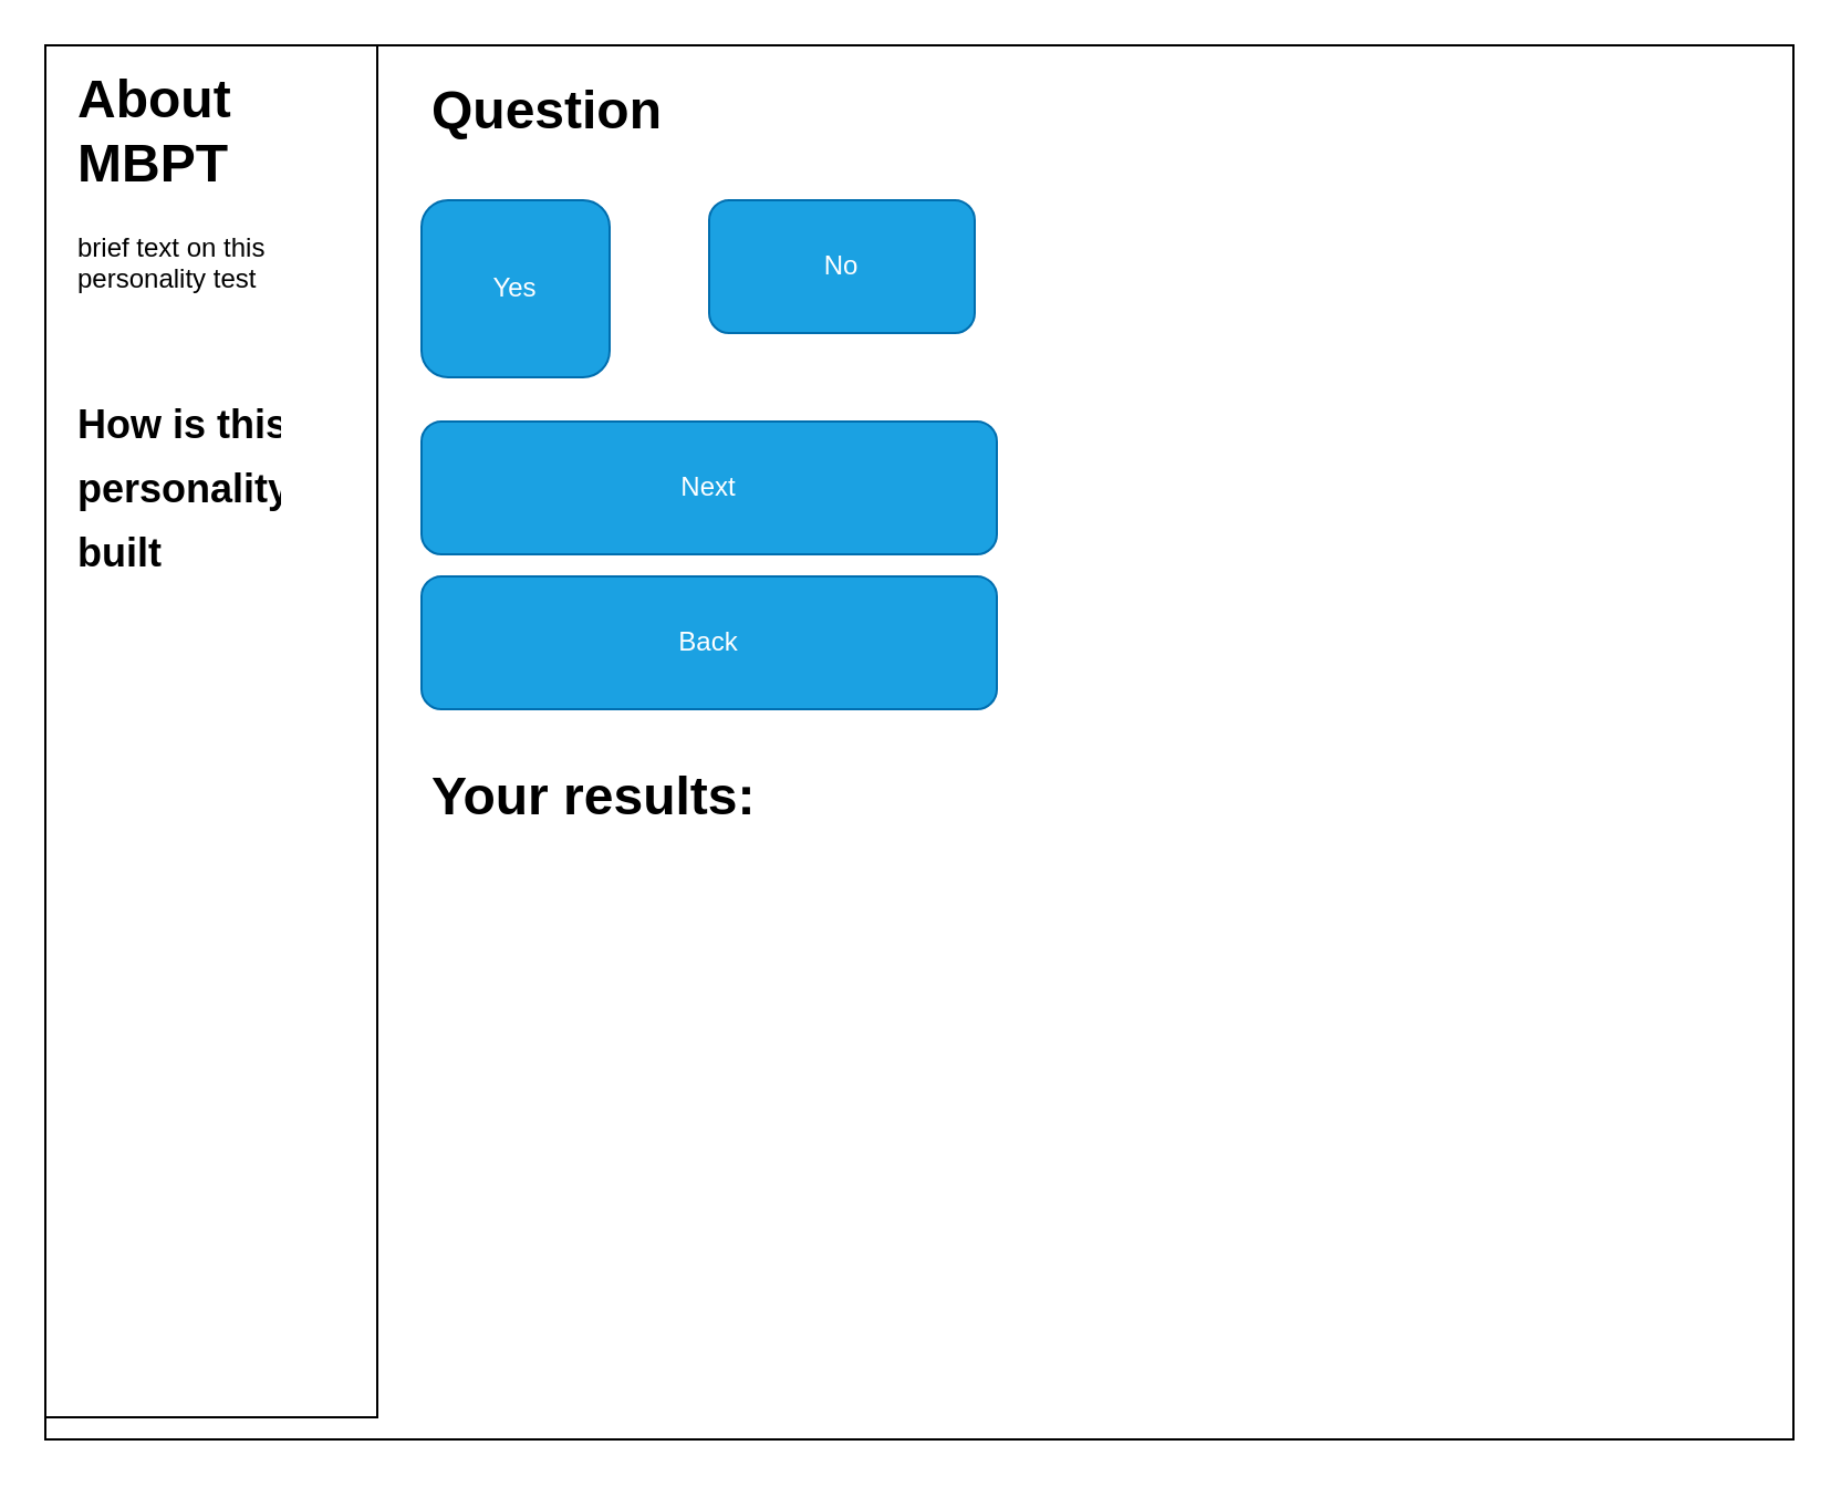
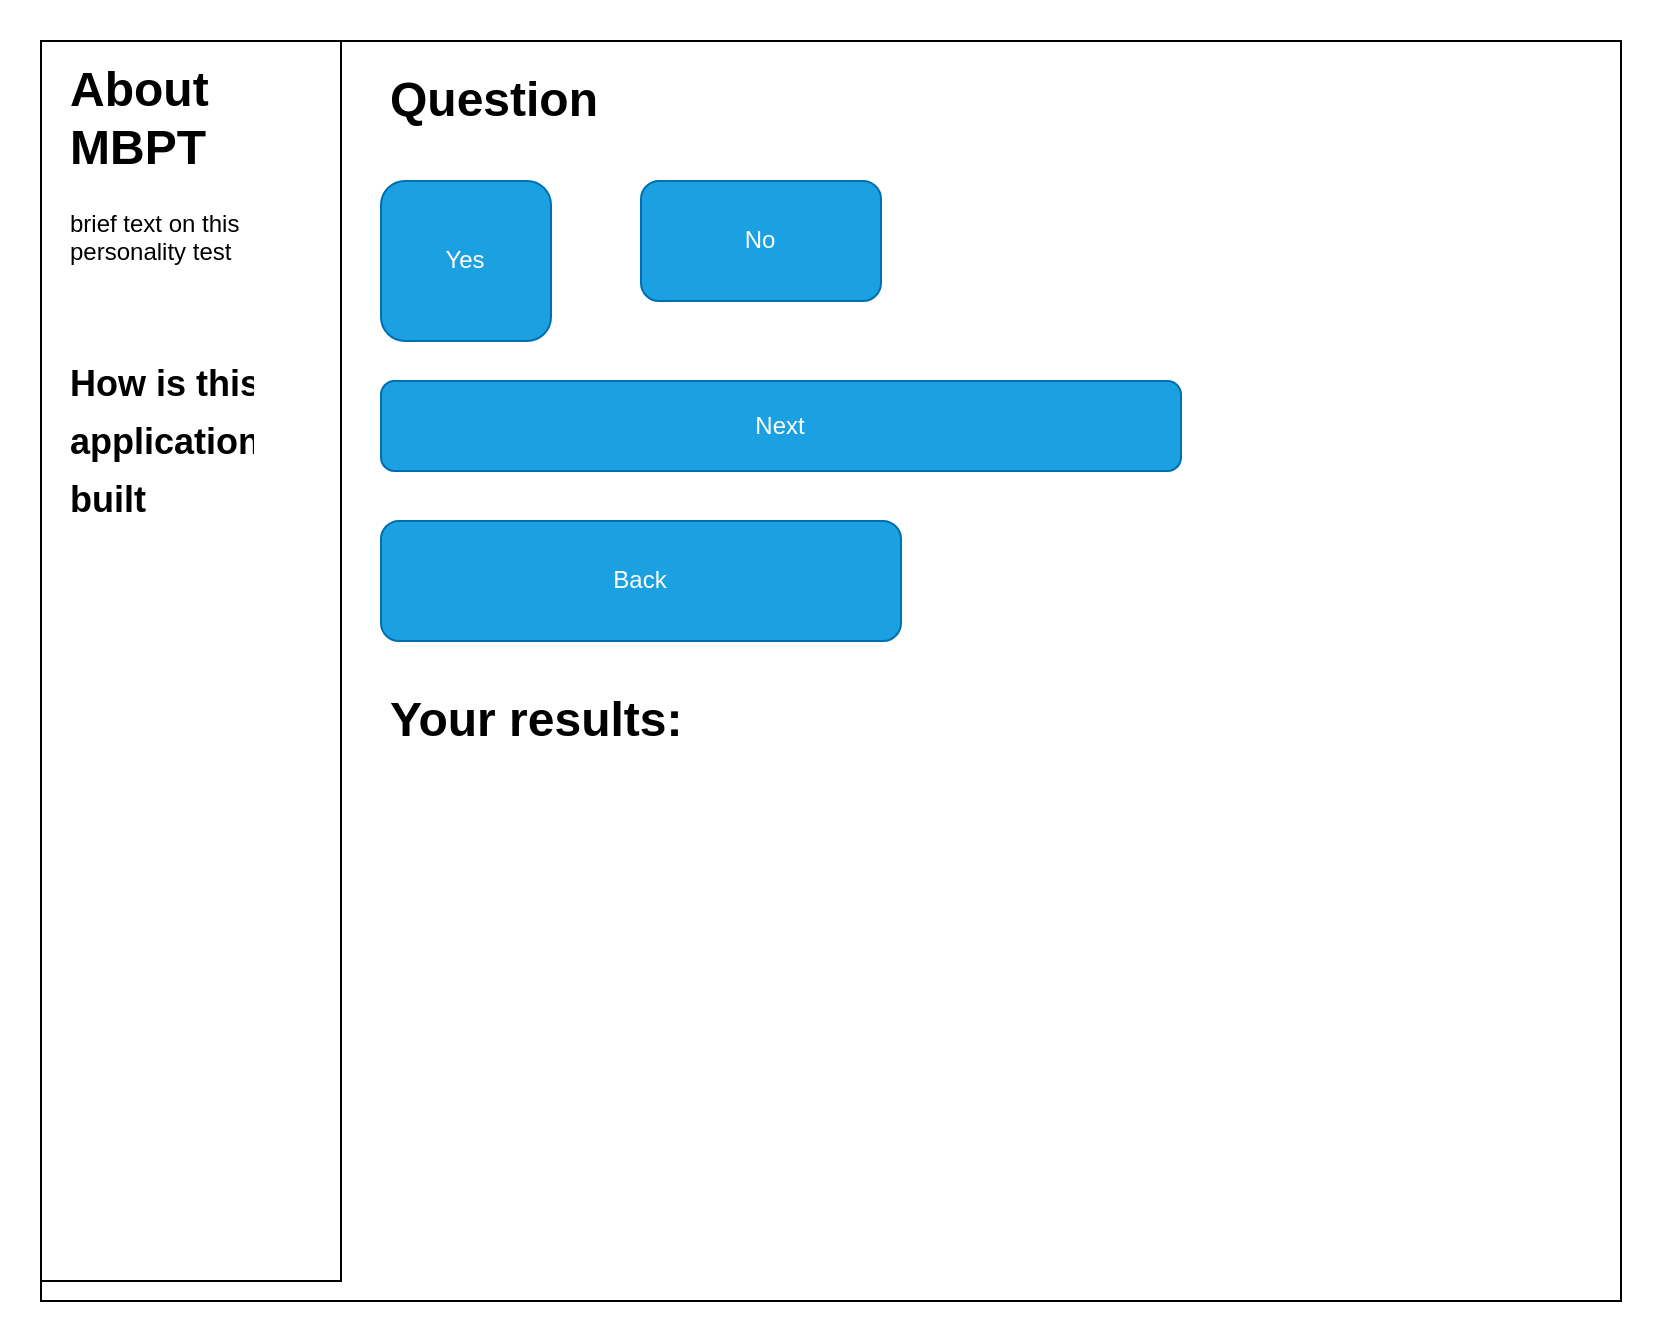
- <mxCell id="5" value="&lt;h1&gt;&lt;font style=&quot;font-size: 18px;&quot;&gt;How is this personality built&lt;/font&gt;&lt;/h1&gt;" style="text;html=1;strokeColor=none;fillColor=none;spacing=5;spacingTop=-20;whiteSpace=wrap;overflow=hidden;rounded=0;" vertex="1" parent="1"><mxGeometry x="30" y="170" width="100" height="120" as="geometry" /></mxCell>
+ <mxCell id="5" value="&lt;h1&gt;&lt;font style=&quot;font-size: 18px;&quot;&gt;How is this application built&lt;/font&gt;&lt;/h1&gt;" style="text;html=1;strokeColor=none;fillColor=none;spacing=5;spacingTop=-20;whiteSpace=wrap;overflow=hidden;rounded=0;" vertex="1" parent="1"><mxGeometry x="30" y="170" width="100" height="120" as="geometry" /></mxCell>
- <mxCell id="10" value="Next" style="rounded=1;whiteSpace=wrap;html=1;fillColor=#1ba1e2;fontColor=#ffffff;strokeColor=#006EAF;" vertex="1" parent="1"><mxGeometry x="190" y="190" width="260" height="60" as="geometry" /></mxCell>
+ <mxCell id="10" value="Next" style="rounded=1;whiteSpace=wrap;html=1;fillColor=#1ba1e2;fontColor=#ffffff;strokeColor=#006EAF;" vertex="1" parent="1"><mxGeometry x="190" y="190" width="400" height="45" as="geometry" /></mxCell>
